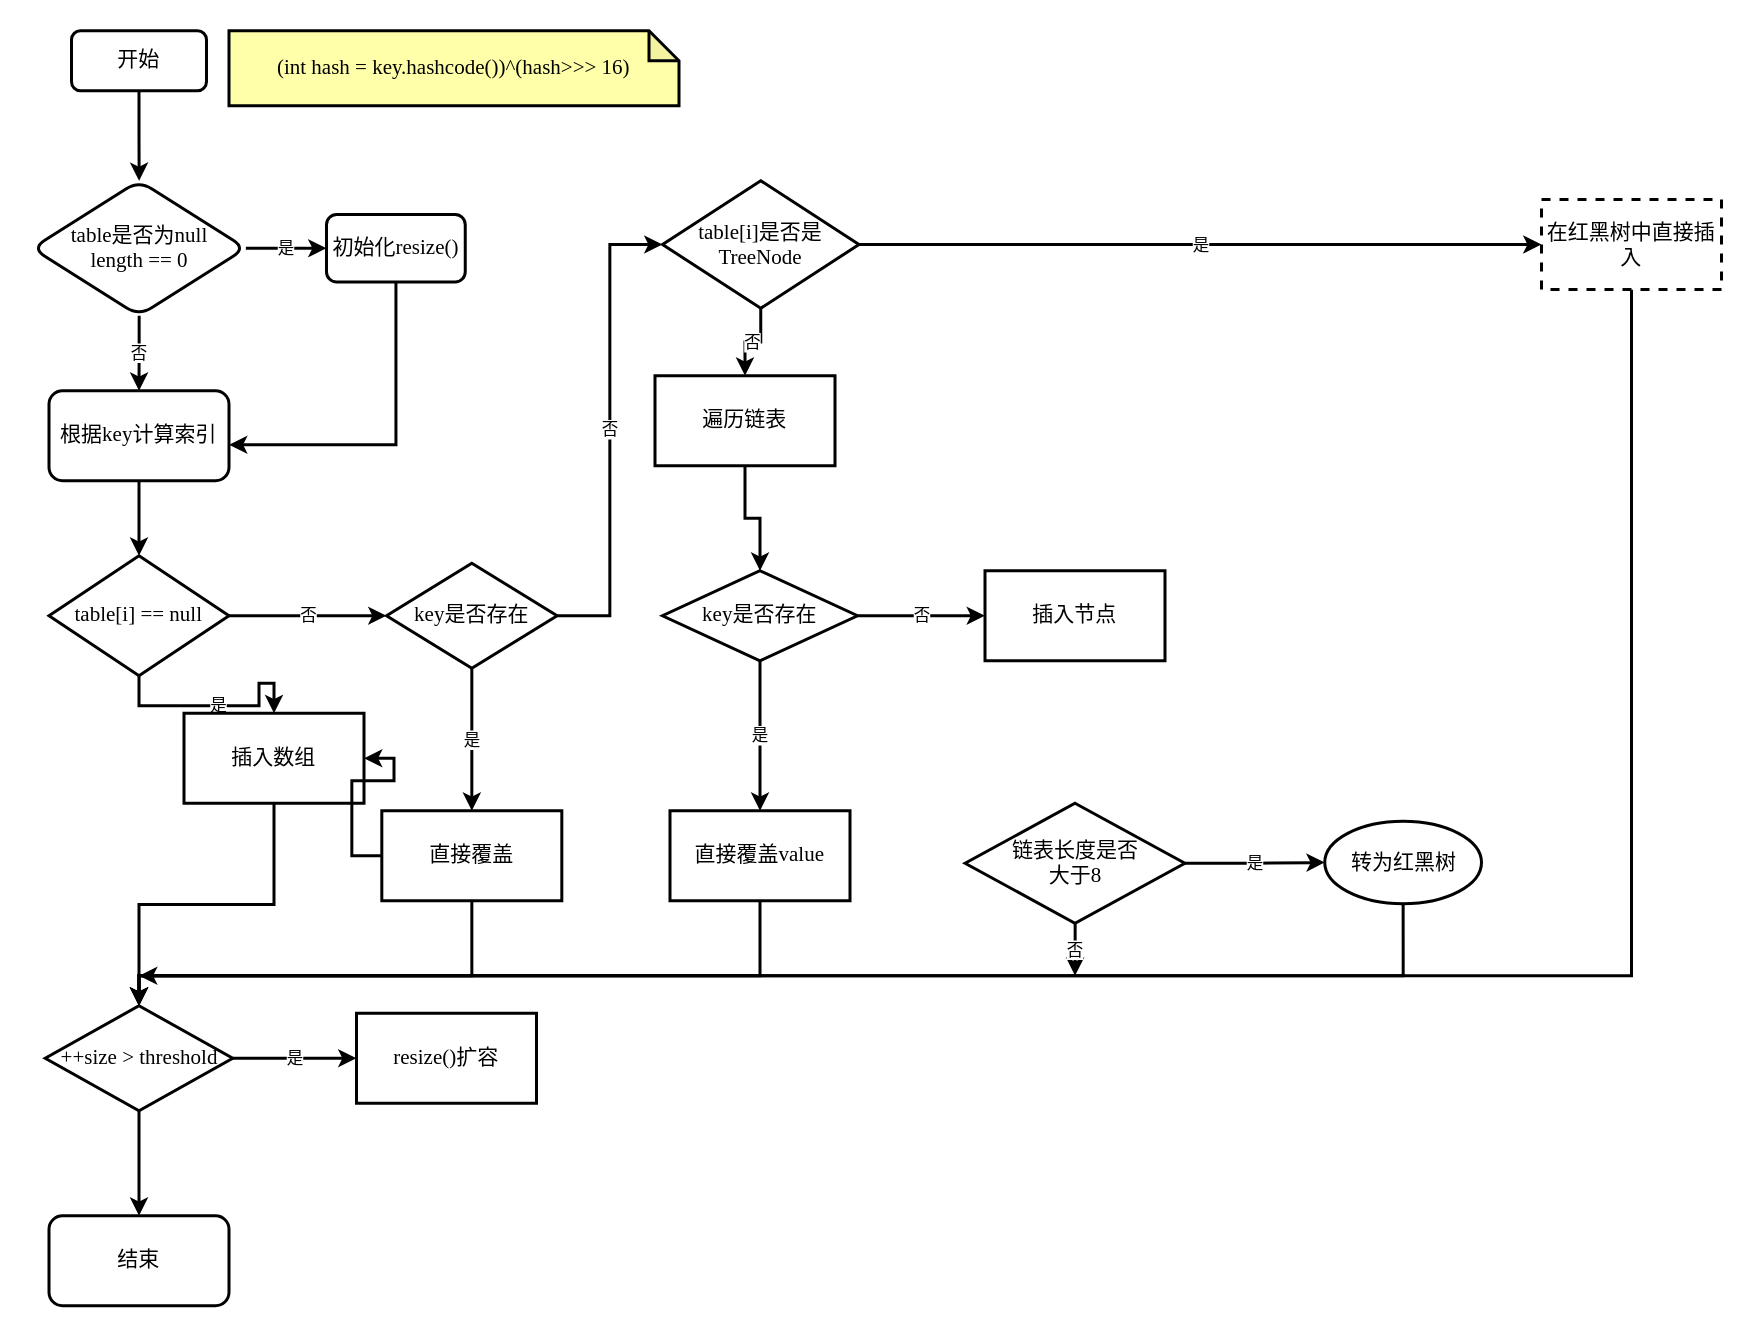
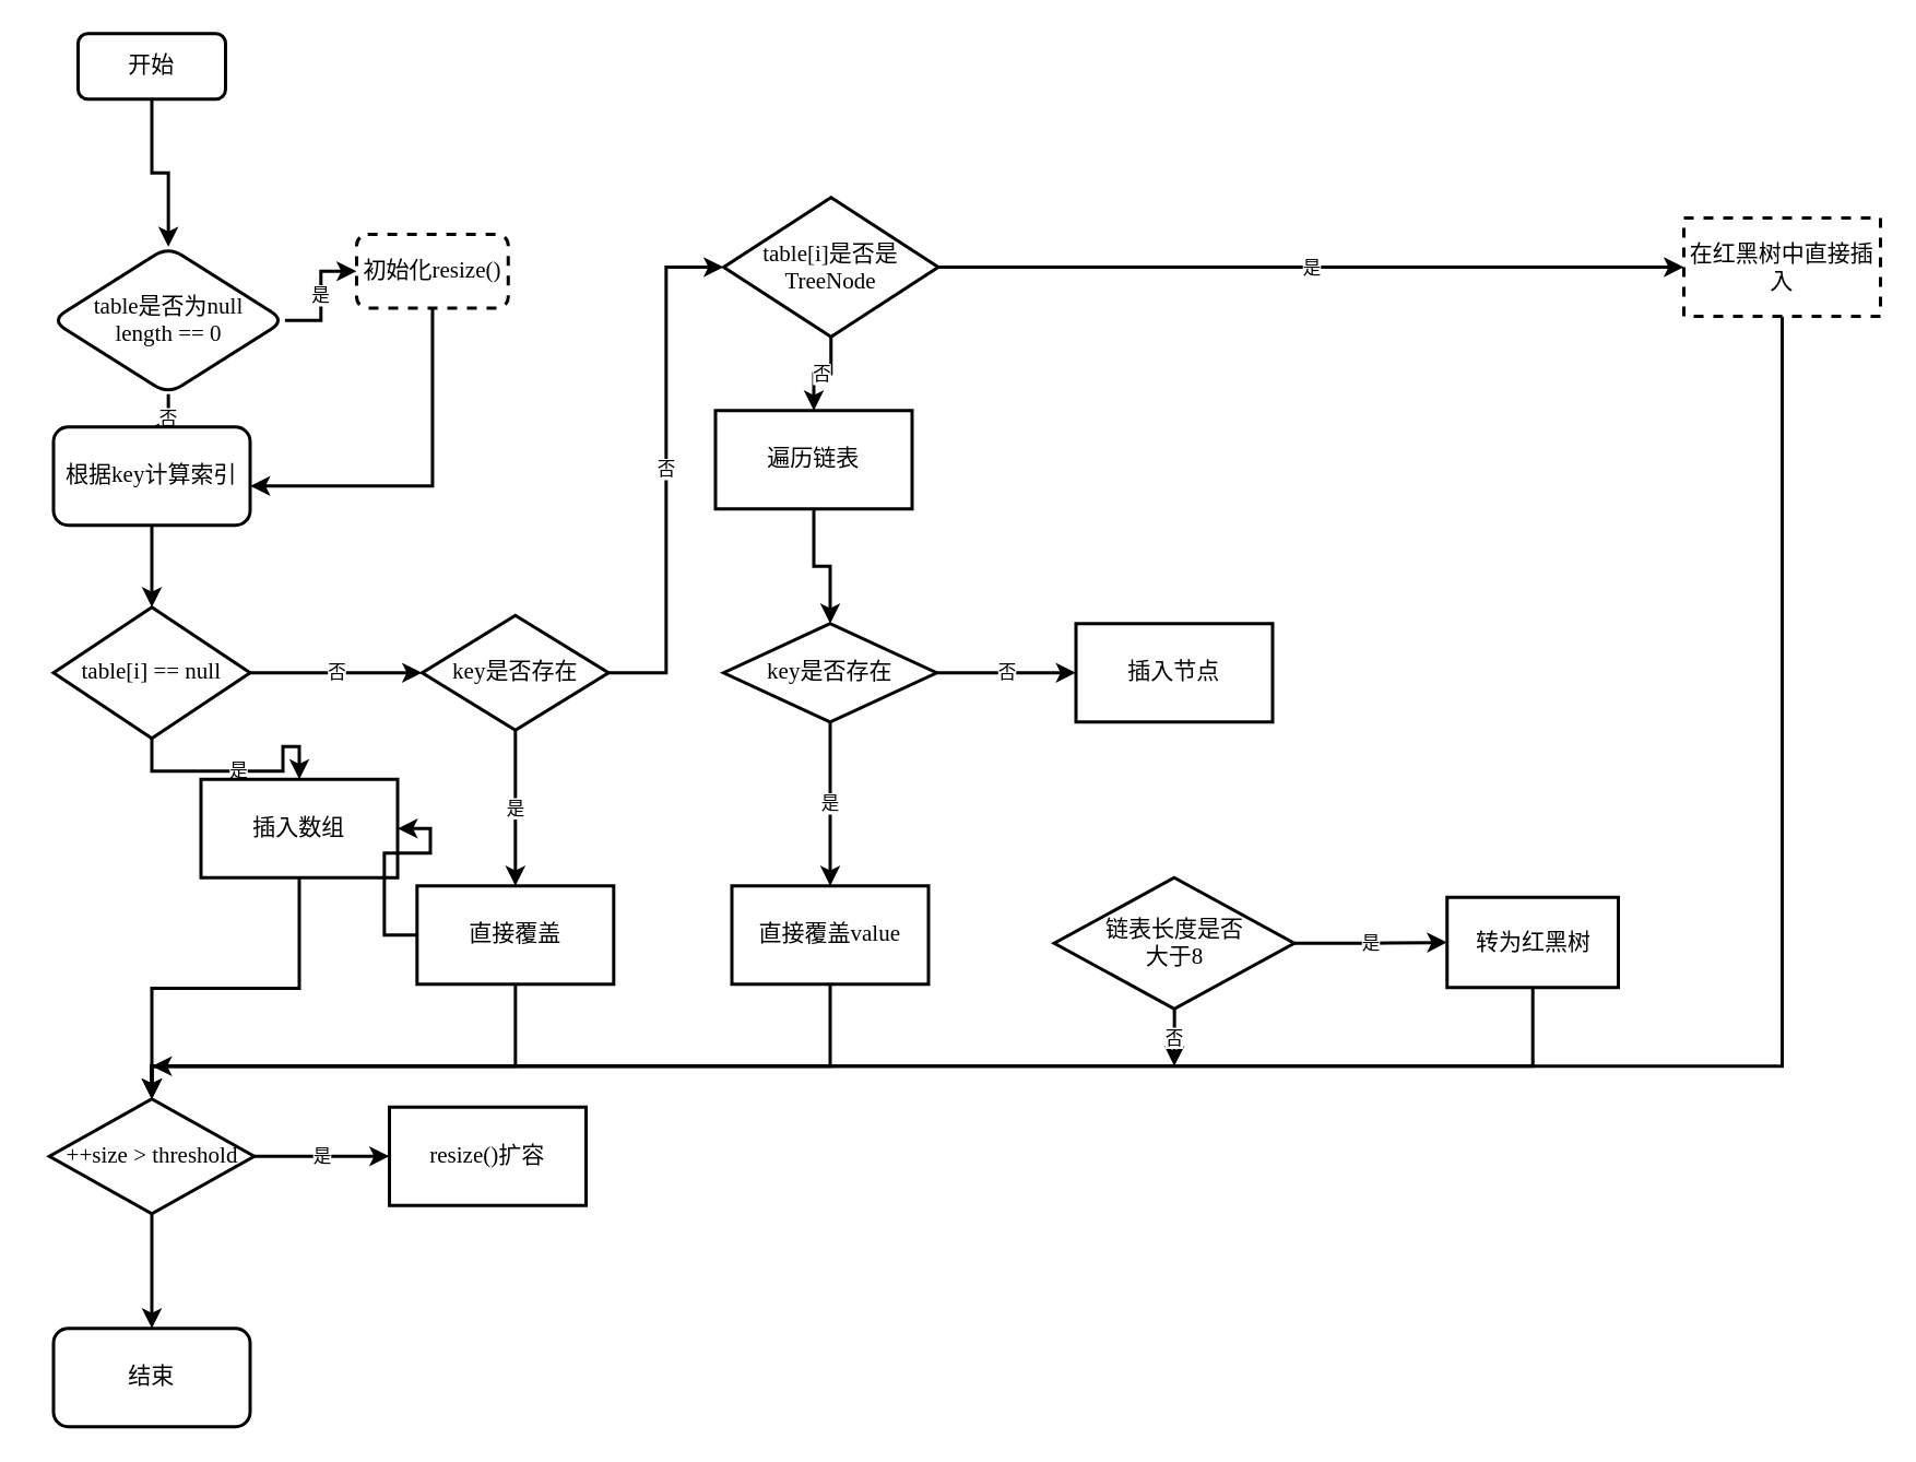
- <mxCell id="11" value="(int hash = key.hashcode())^(hash&amp;gt;&amp;gt;&amp;gt; 16)" style="shape=note;whiteSpace=wrap;html=1;backgroundOutline=1;darkOpacity=0.05;size=20;fontFamily=微软雅黑;fontSize=14;strokeWidth=2;fillColor=#FFFFAA;fontColor=#000000;" parent="1" vertex="1"><mxGeometry x="152" y="20" width="300" height="50" as="geometry" /></mxCell>
- <mxCell id="6" value="table是否为null&lt;br&gt;length == 0" style="rhombus;whiteSpace=wrap;html=1;rounded=1;fontFamily=微软雅黑;fontSize=14;strokeWidth=2;" parent="1" vertex="1"><mxGeometry x="20.75" y="120" width="142.5" height="90" as="geometry" /></mxCell>
+ <mxCell id="6" value="table是否为null&lt;br&gt;length == 0" style="rhombus;whiteSpace=wrap;html=1;rounded=1;fontFamily=微软雅黑;fontSize=14;strokeWidth=2;" parent="1" vertex="1"><mxGeometry x="30.75" y="150" width="142.5" height="90" as="geometry" /></mxCell>
- <mxCell id="8" value="初始化resize()" style="whiteSpace=wrap;html=1;rounded=1;fontFamily=微软雅黑;fontSize=14;strokeWidth=2;" parent="1" vertex="1"><mxGeometry x="217" y="142.5" width="92.5" height="45" as="geometry" /></mxCell>
+ <mxCell id="8" value="初始化resize()" style="whiteSpace=wrap;html=1;rounded=1;fontFamily=微软雅黑;fontSize=14;strokeWidth=2;dashed=1;" parent="1" vertex="1"><mxGeometry x="217" y="142.5" width="92.5" height="45" as="geometry" /></mxCell>
- <mxCell id="40" value="转为红黑树" style="ellipse;whiteSpace=wrap;html=1;fontFamily=微软雅黑;fontSize=14;strokeWidth=2;" parent="1" vertex="1"><mxGeometry x="882.5" y="547" width="104.5" height="55" as="geometry" /></mxCell>
+ <mxCell id="40" value="转为红黑树" style="whiteSpace=wrap;html=1;fontFamily=微软雅黑;fontSize=14;strokeWidth=2;" parent="1" vertex="1"><mxGeometry x="882.5" y="547" width="104.5" height="55" as="geometry" /></mxCell>
